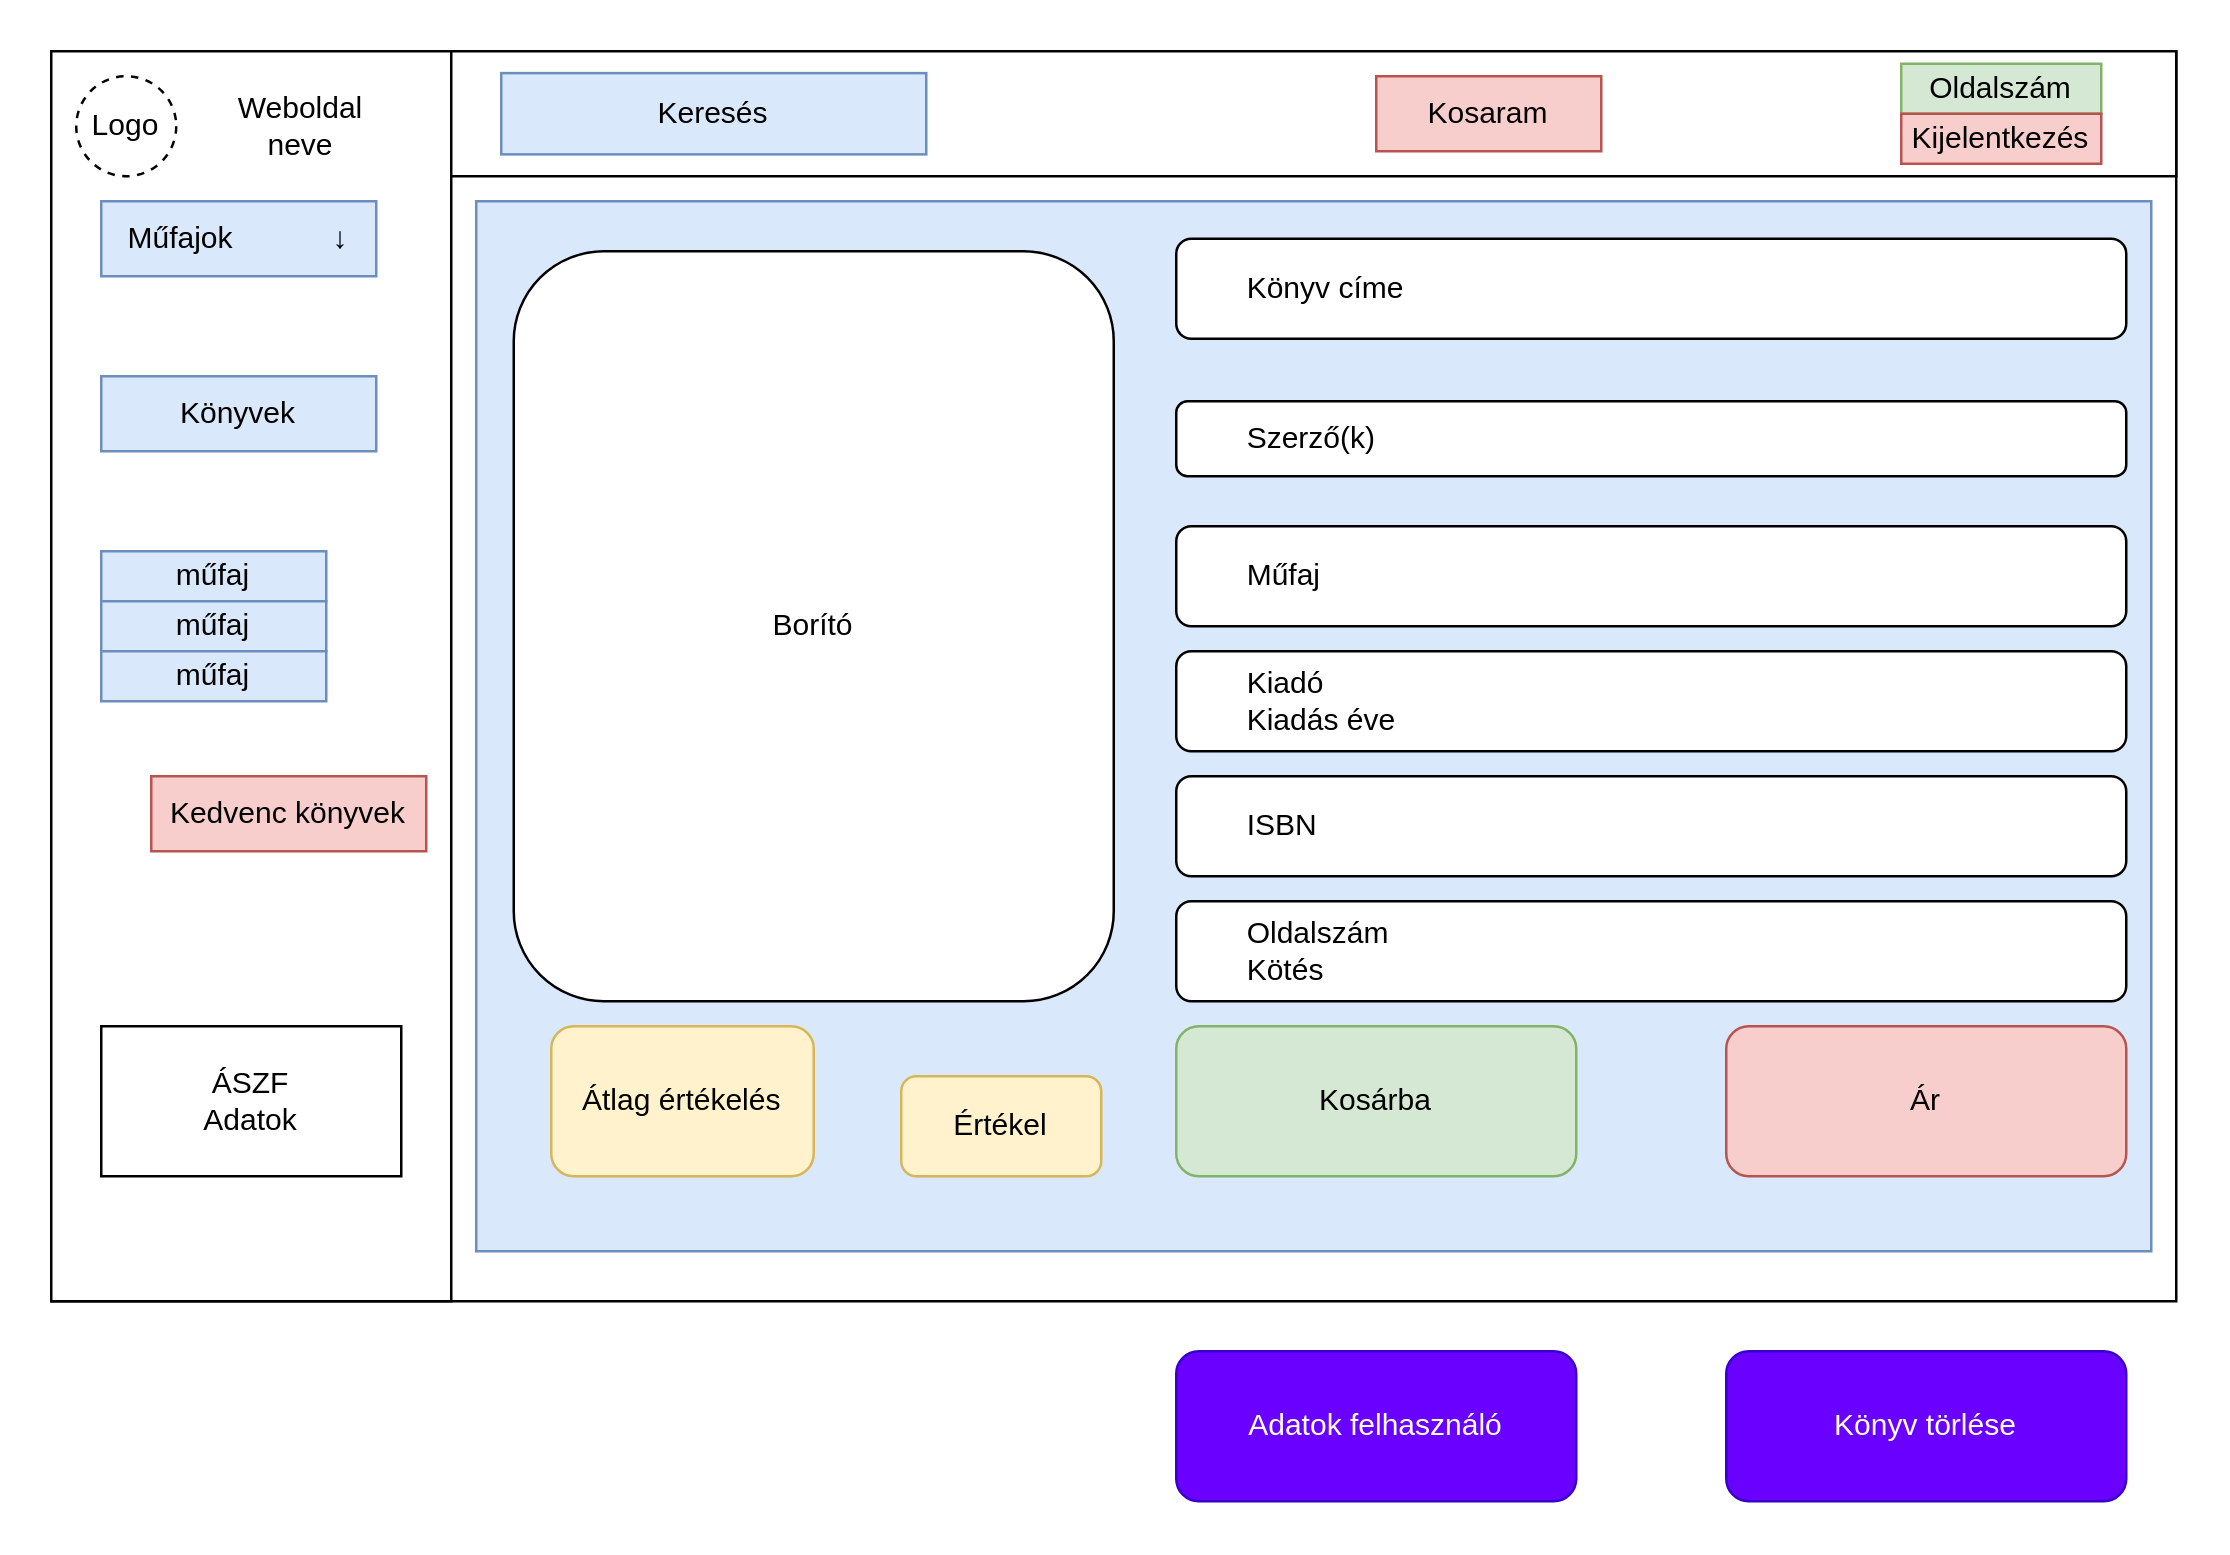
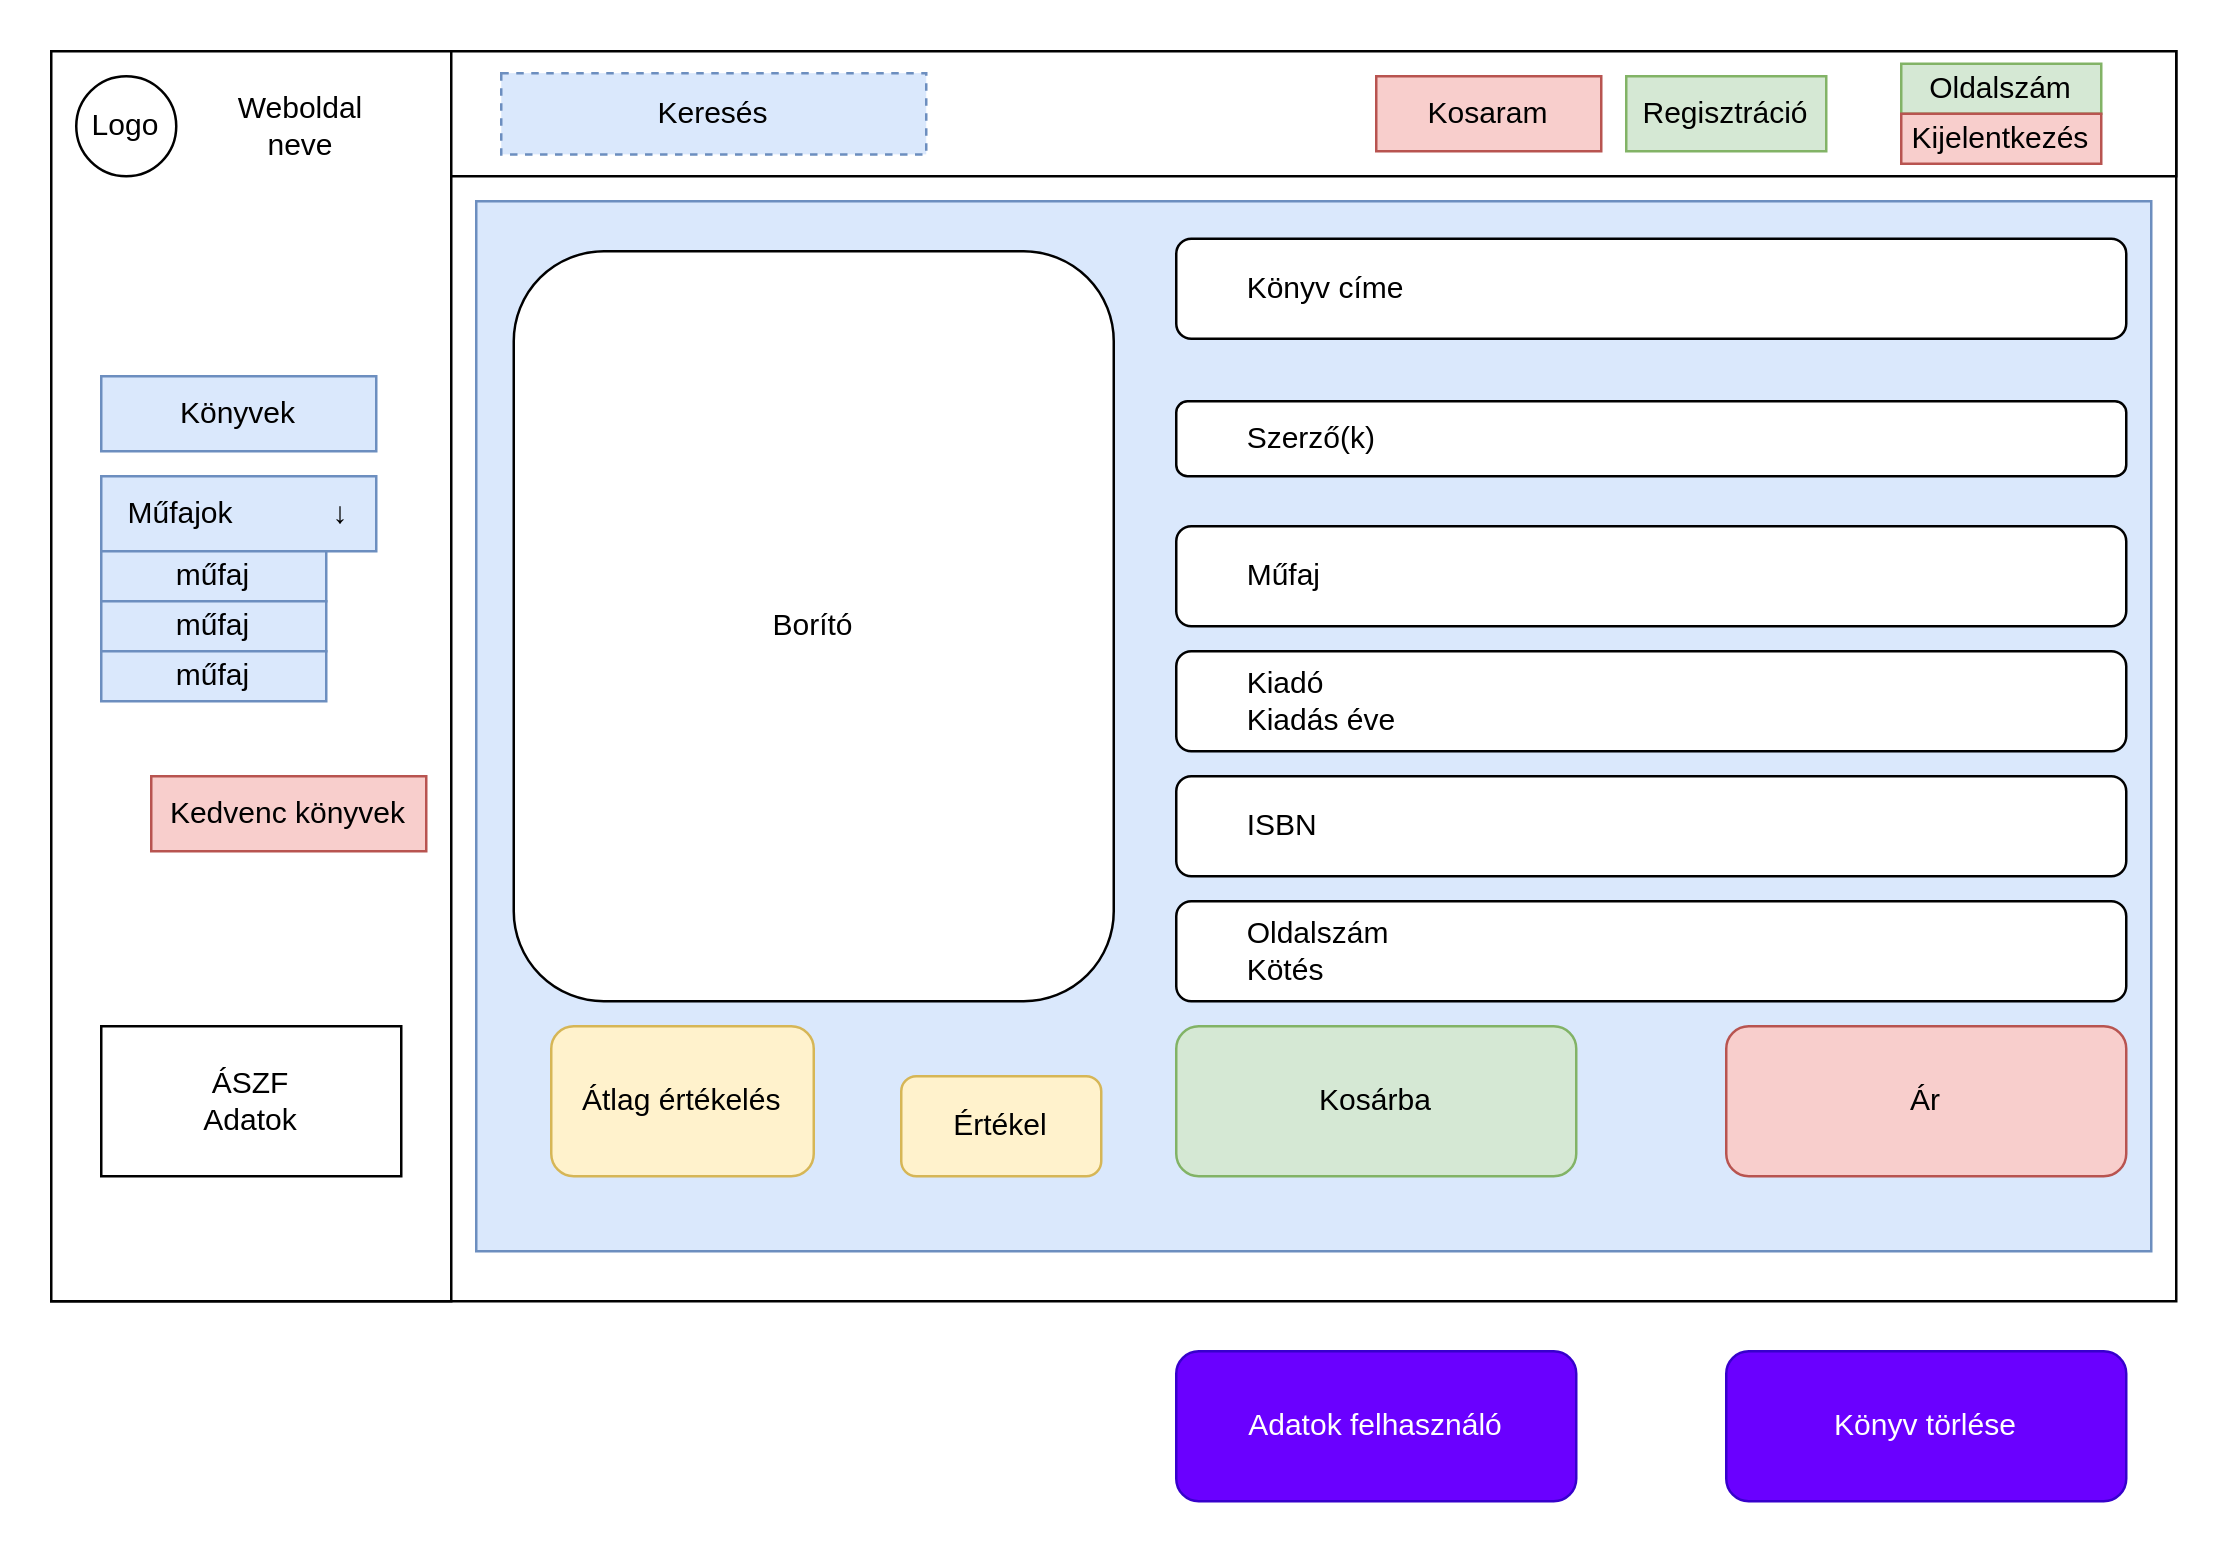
- <mxCell id="15" value="Keresés" style="rounded=0;whiteSpace=wrap;html=1;fillColor=#dae8fc;strokeColor=#6c8ebf;" parent="1" vertex="1"><mxGeometry x="200" y="28.75" width="170" height="32.5" as="geometry" /></mxCell>
+ <mxCell id="15" value="Keresés" style="rounded=0;whiteSpace=wrap;html=1;fillColor=#dae8fc;strokeColor=#6c8ebf;dashed=1;" parent="1" vertex="1"><mxGeometry x="200" y="28.75" width="170" height="32.5" as="geometry" /></mxCell>
+ <mxCell id="11" value="Regisztráció" style="text;html=1;strokeColor=#82b366;fillColor=#d5e8d4;align=center;verticalAlign=middle;whiteSpace=wrap;rounded=0;" parent="1" vertex="1"><mxGeometry x="650" y="30" width="80" height="30" as="geometry" /></mxCell>
- <mxCell id="6" value="Logo" style="ellipse;whiteSpace=wrap;html=1;dashed=1;" parent="1" vertex="1"><mxGeometry x="30" y="30" width="40" height="40" as="geometry" /></mxCell>
+ <mxCell id="6" value="Logo" style="ellipse;whiteSpace=wrap;html=1;" parent="1" vertex="1"><mxGeometry x="30" y="30" width="40" height="40" as="geometry" /></mxCell>
- <mxCell id="9" value="Műfajok&amp;nbsp; &amp;nbsp; &amp;nbsp; &amp;nbsp; &amp;nbsp; &amp;nbsp;&amp;nbsp;↓" style="text;html=1;strokeColor=#6c8ebf;fillColor=#dae8fc;align=center;verticalAlign=middle;whiteSpace=wrap;rounded=0;" parent="1" vertex="1"><mxGeometry x="40" y="80" width="110" height="30" as="geometry" /></mxCell>
+ <mxCell id="9" value="Műfajok&amp;nbsp; &amp;nbsp; &amp;nbsp; &amp;nbsp; &amp;nbsp; &amp;nbsp;&amp;nbsp;↓" style="text;html=1;strokeColor=#6c8ebf;fillColor=#dae8fc;align=center;verticalAlign=middle;whiteSpace=wrap;rounded=0;" parent="1" vertex="1"><mxGeometry x="40" y="190" width="110" height="30" as="geometry" /></mxCell>
